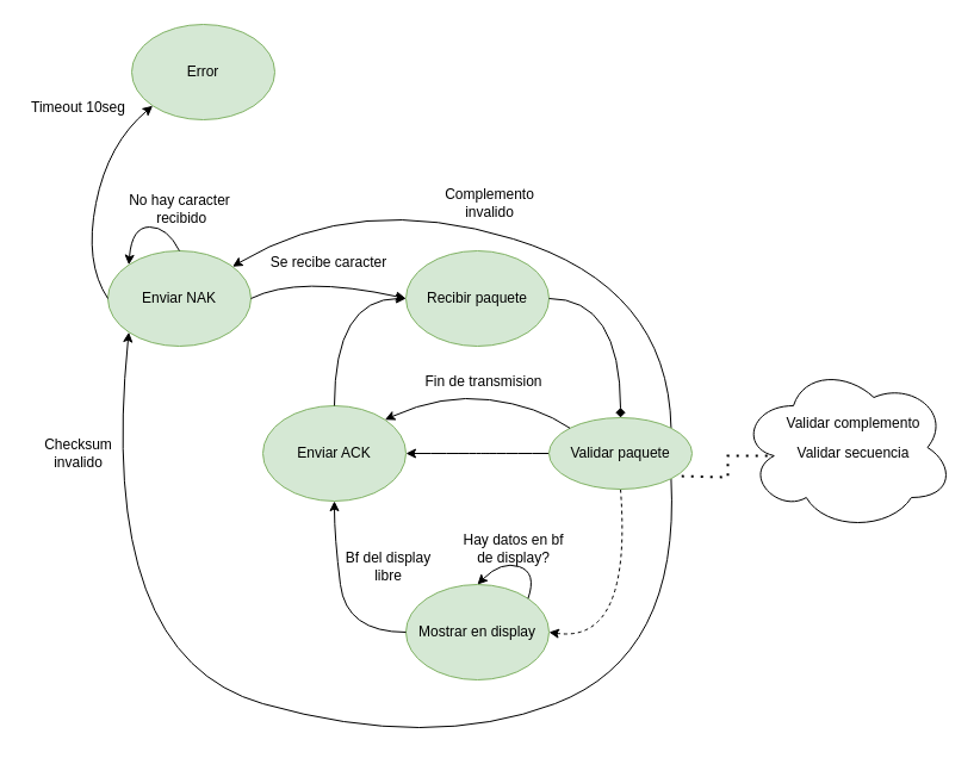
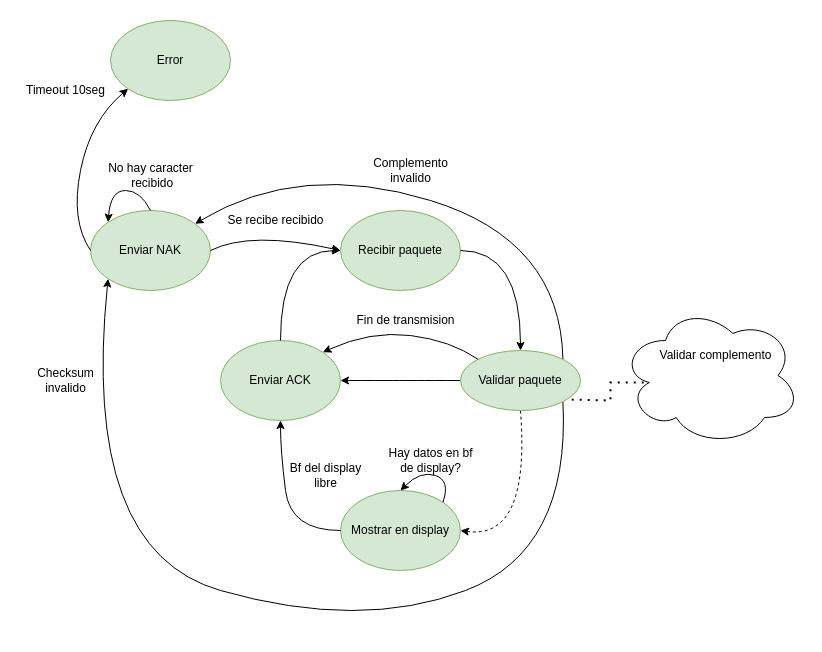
- <mxCell id="11" value="Se recibe caracter" style="text;html=1;align=center;verticalAlign=middle;resizable=0;points=[];autosize=1;strokeColor=none;fillColor=none;" vertex="1" parent="1"><mxGeometry x="220" y="210" width="110" height="20" as="geometry" /></mxCell>
+ <mxCell id="11" value="Se recibe recibido" style="text;html=1;align=center;verticalAlign=middle;resizable=0;points=[];autosize=1;strokeColor=none;fillColor=none;" vertex="1" parent="1"><mxGeometry x="220" y="210" width="110" height="20" as="geometry" /></mxCell>
- <mxCell id="12" value="" style="curved=1;endArrow=diamond;html=1;rounded=0;exitX=1;exitY=0.5;exitDx=0;exitDy=0;entryX=0.5;entryY=0;entryDx=0;entryDy=0;" edge="1" parent="1" source="3" target="25"><mxGeometry width="50" height="50" relative="1" as="geometry"><mxPoint x="520" y="230" as="sourcePoint" /><mxPoint x="550" y="250" as="targetPoint" /><Array as="points"><mxPoint x="520" y="250" /></Array></mxGeometry></mxCell>
+ <mxCell id="12" value="" style="curved=1;endArrow=classic;html=1;rounded=0;exitX=1;exitY=0.5;exitDx=0;exitDy=0;entryX=0.5;entryY=0;entryDx=0;entryDy=0;" edge="1" parent="1" source="3" target="25"><mxGeometry width="50" height="50" relative="1" as="geometry"><mxPoint x="520" y="230" as="sourcePoint" /><mxPoint x="550" y="250" as="targetPoint" /><Array as="points"><mxPoint x="520" y="250" /></Array></mxGeometry></mxCell>
- <mxCell id="28" value="&lt;span&gt;Validar secuencia&lt;/span&gt;" style="text;html=1;align=center;verticalAlign=middle;resizable=0;points=[];autosize=1;strokeColor=none;fillColor=none;" vertex="1" parent="26"><mxGeometry x="40" y="65" width="110" height="20" as="geometry" /></mxCell>
